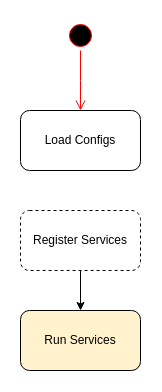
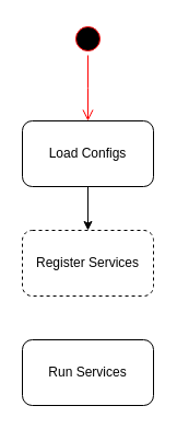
+ <mxCell id="2" style="edgeStyle=orthogonalEdgeStyle;rounded=0;orthogonalLoop=1;jettySize=auto;html=1;entryX=0.5;entryY=0;entryDx=0;entryDy=0;" parent="1" source="3" target="5" edge="1"><mxGeometry relative="1" as="geometry" /></mxCell>
- <mxCell id="4" style="edgeStyle=orthogonalEdgeStyle;rounded=0;orthogonalLoop=1;jettySize=auto;html=1;entryX=0.5;entryY=0;entryDx=0;entryDy=0;" parent="1" source="5" target="6" edge="1"><mxGeometry relative="1" as="geometry" /></mxCell>
- <mxCell id="6" value="Run Services" style="rounded=1;whiteSpace=wrap;html=1;fillColor=#fff2cc;" parent="1" vertex="1"><mxGeometry x="20" y="310" width="120" height="60" as="geometry" /></mxCell>
+ <mxCell id="6" value="Run Services" style="rounded=1;whiteSpace=wrap;html=1;" parent="1" vertex="1"><mxGeometry x="20" y="310" width="120" height="60" as="geometry" /></mxCell>
